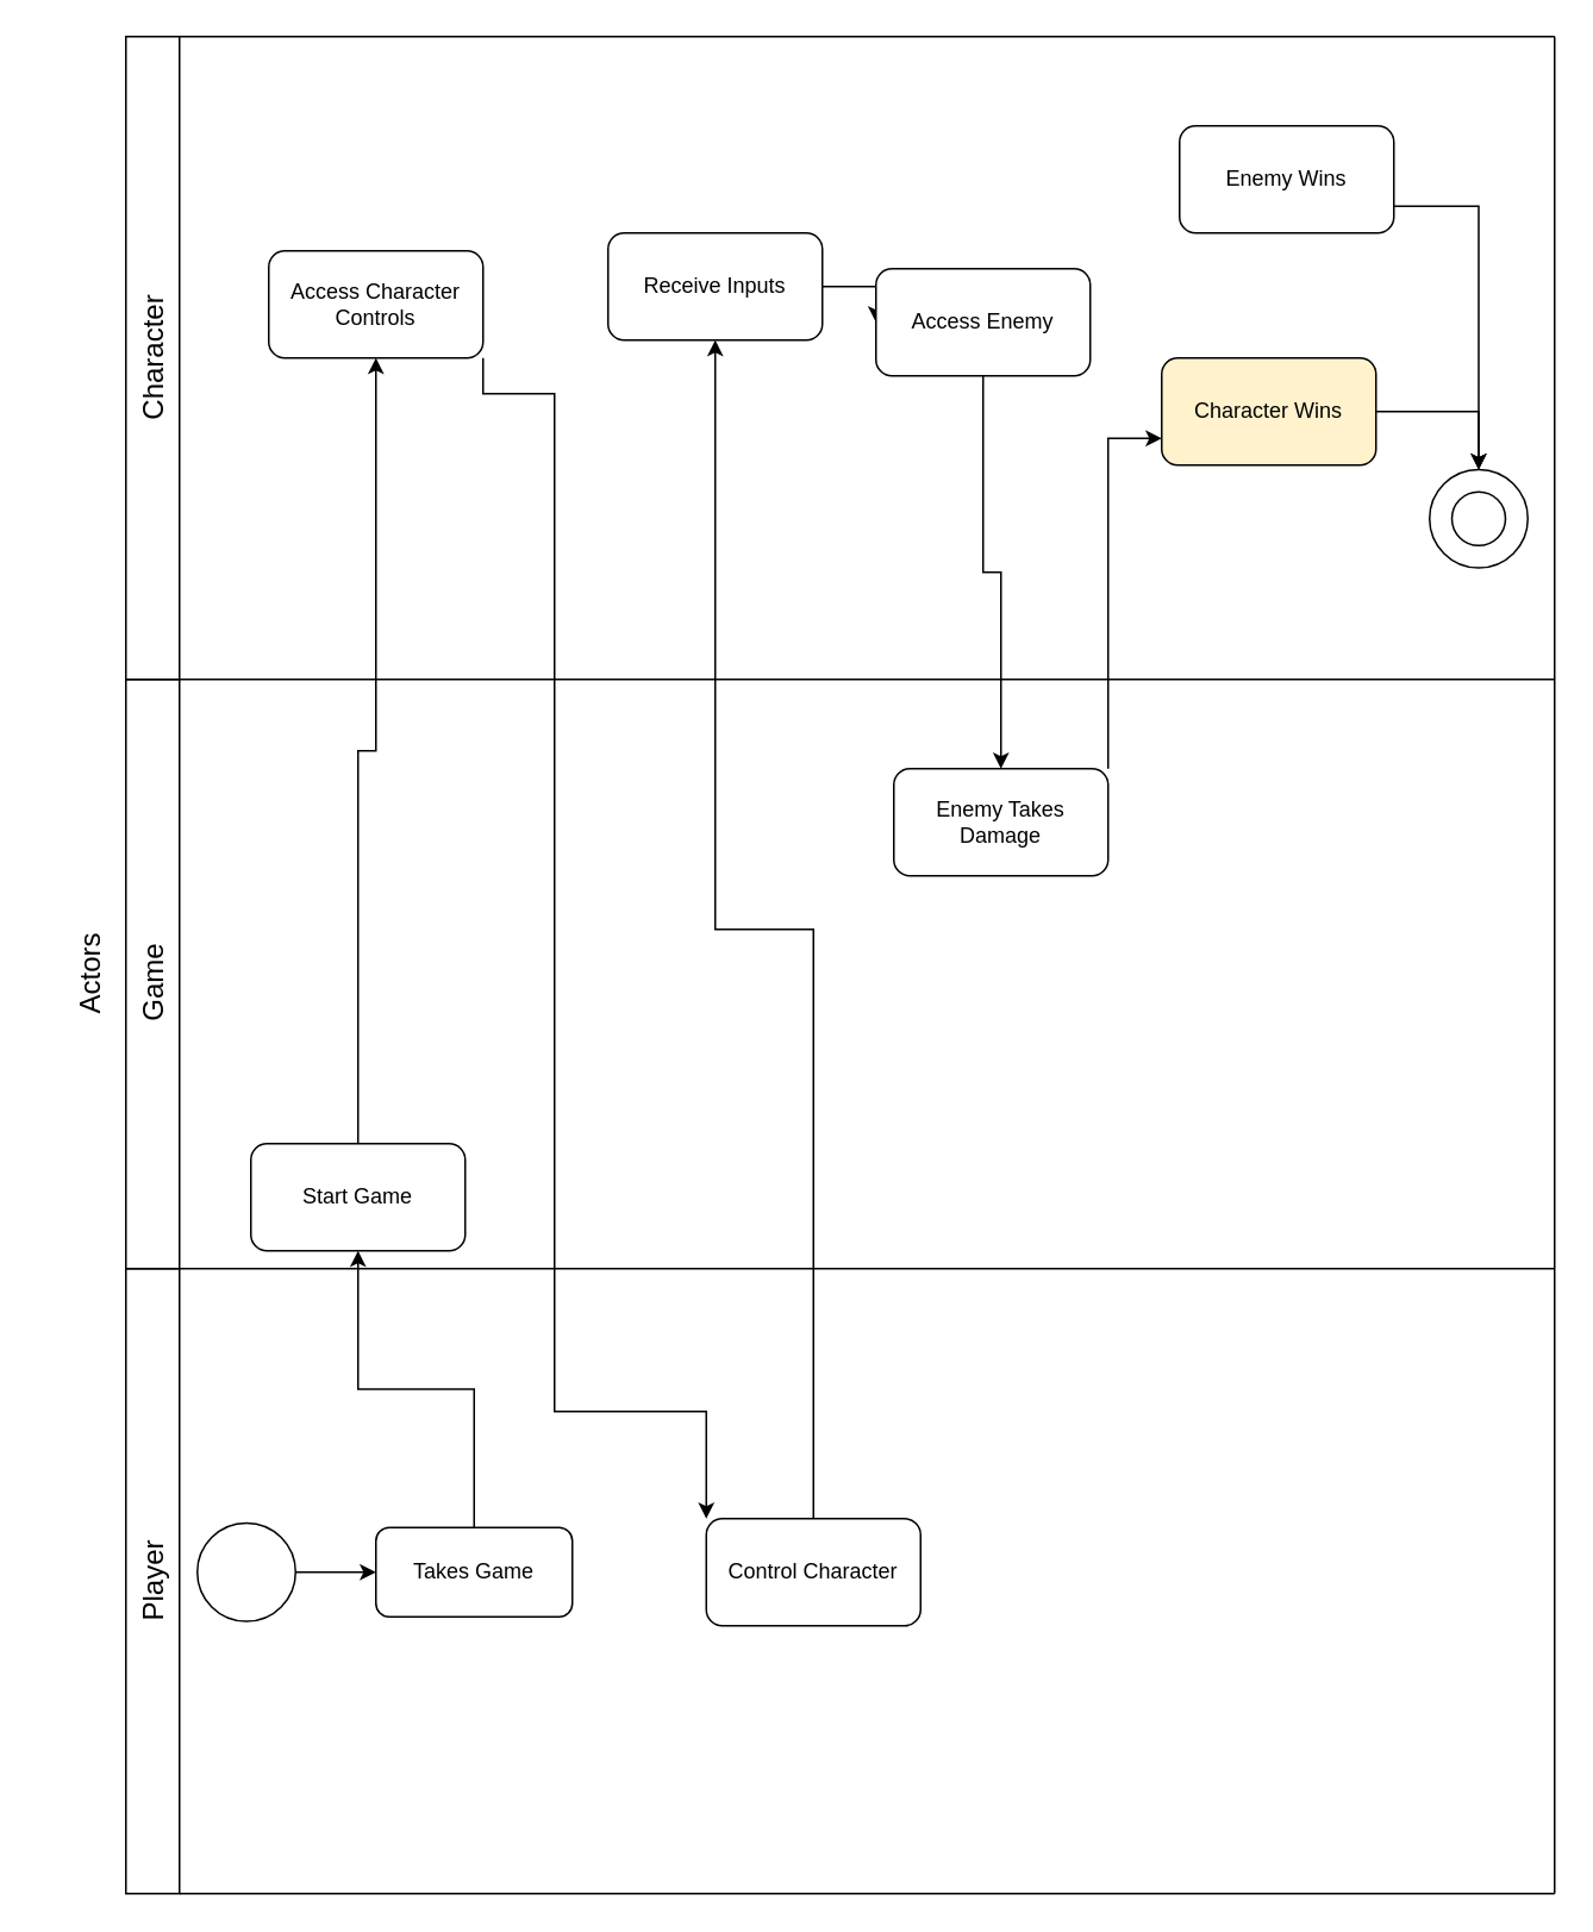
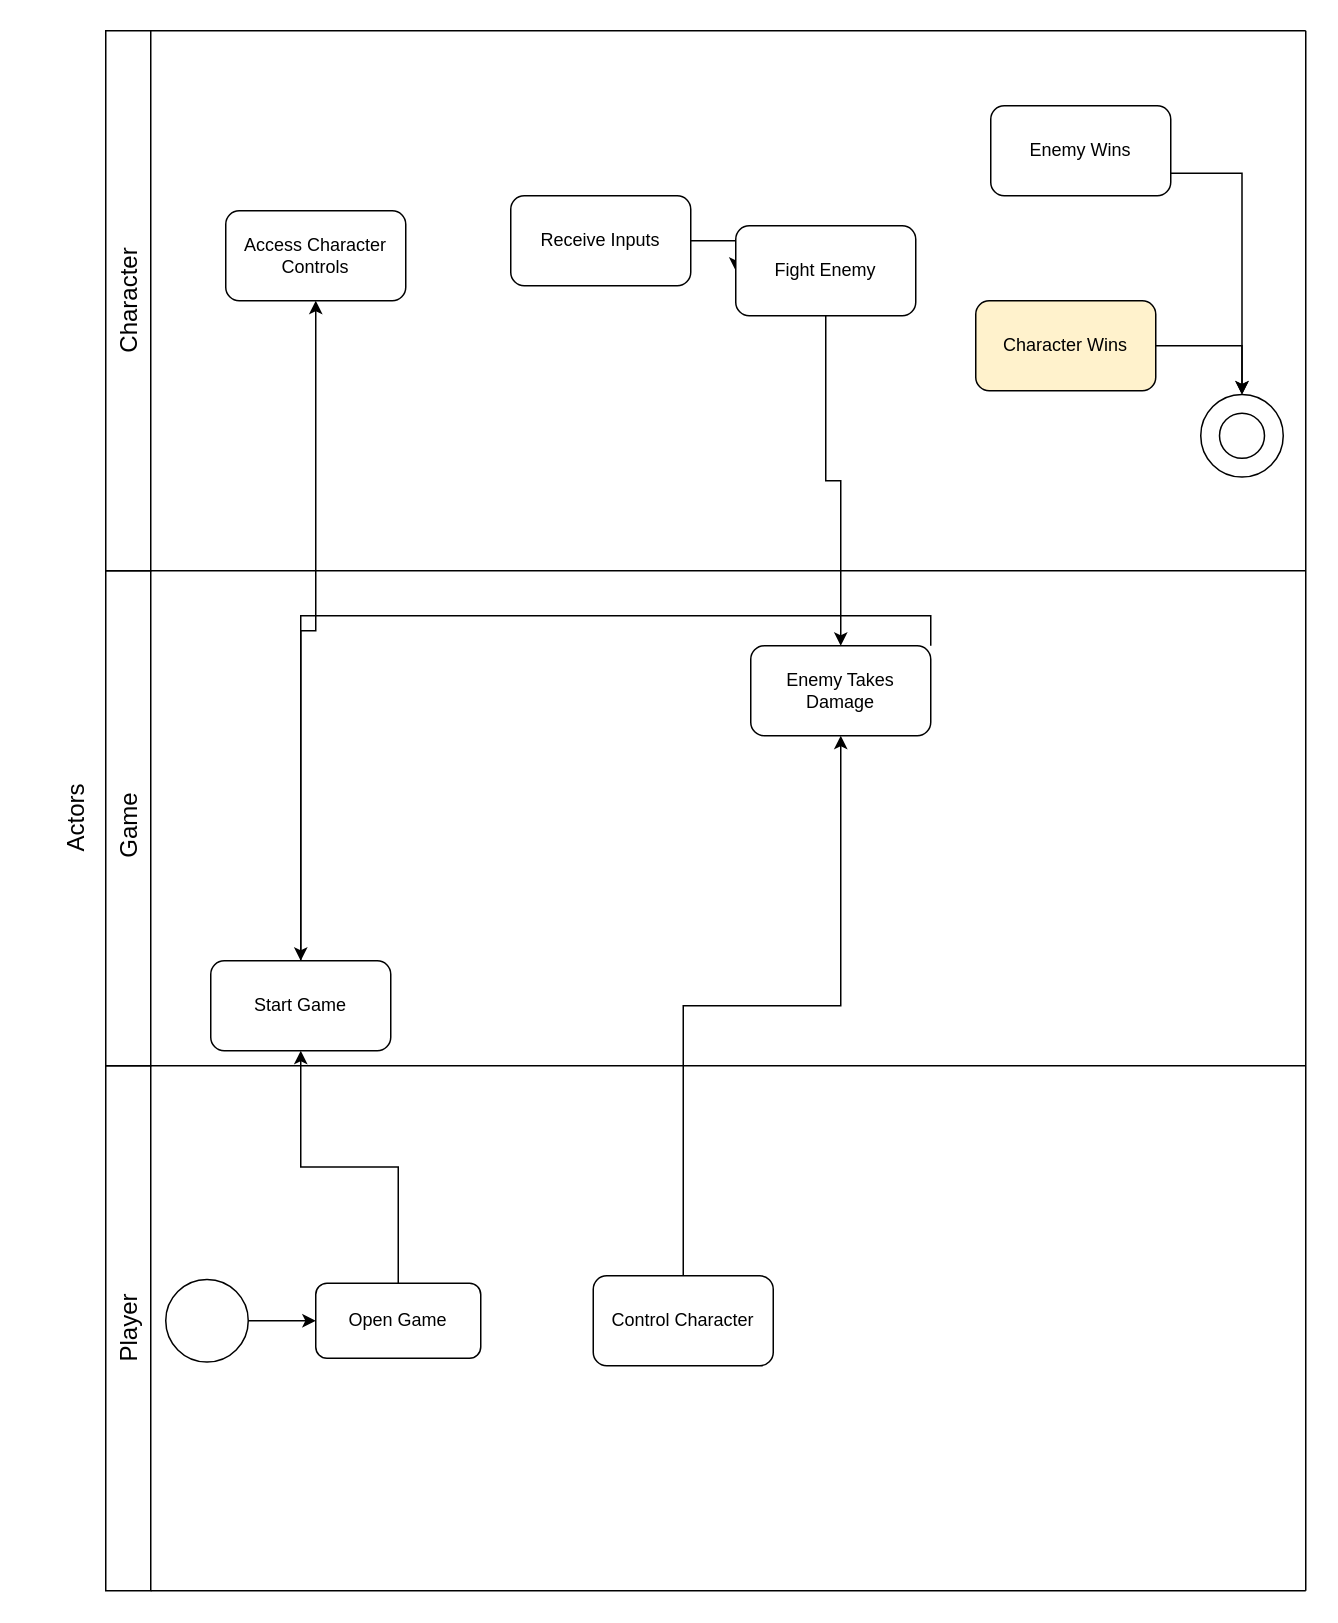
- <mxCell id="27" value="Access Enemy" style="rounded=1;whiteSpace=wrap;html=1;" vertex="1" parent="1"><mxGeometry x="490" y="150" width="120" height="60" as="geometry" /></mxCell>
+ <mxCell id="27" value="Fight Enemy" style="rounded=1;whiteSpace=wrap;html=1;" vertex="1" parent="1"><mxGeometry x="490" y="150" width="120" height="60" as="geometry" /></mxCell>
- <mxCell id="28" style="edgeStyle=orthogonalEdgeStyle;rounded=0;orthogonalLoop=1;jettySize=auto;html=1;exitX=1;exitY=0;exitDx=0;exitDy=0;entryX=0;entryY=0.75;entryDx=0;entryDy=0;" edge="1" parent="1" source="29" target="31"><mxGeometry relative="1" as="geometry" /></mxCell>
+ <mxCell id="28" style="edgeStyle=orthogonalEdgeStyle;rounded=0;orthogonalLoop=1;jettySize=auto;html=1;exitX=1;exitY=0;exitDx=0;exitDy=0;" edge="1" parent="1" source="29" target="23"><mxGeometry relative="1" as="geometry" /></mxCell>
- <mxCell id="18" style="edgeStyle=orthogonalEdgeStyle;rounded=0;orthogonalLoop=1;jettySize=auto;html=1;exitX=0.5;exitY=0;exitDx=0;exitDy=0;entryX=0.5;entryY=1;entryDx=0;entryDy=0;" edge="1" parent="1" source="19" target="21"><mxGeometry relative="1" as="geometry" /></mxCell>
+ <mxCell id="18" style="edgeStyle=orthogonalEdgeStyle;rounded=0;orthogonalLoop=1;jettySize=auto;html=1;exitX=0.5;exitY=0;exitDx=0;exitDy=0;" edge="1" parent="1" source="19" target="29"><mxGeometry relative="1" as="geometry" /></mxCell>
- <mxCell id="24" style="edgeStyle=orthogonalEdgeStyle;rounded=0;orthogonalLoop=1;jettySize=auto;html=1;exitX=1;exitY=1;exitDx=0;exitDy=0;entryX=0;entryY=0;entryDx=0;entryDy=0;" edge="1" parent="1" source="25" target="19"><mxGeometry relative="1" as="geometry"><Array as="points"><mxPoint x="310" y="220" /><mxPoint x="310" y="790" /><mxPoint x="395" y="790" /></Array></mxGeometry></mxCell>
- <mxCell id="17" value="Takes Game" style="rounded=1;whiteSpace=wrap;html=1;" vertex="1" parent="1"><mxGeometry x="210" y="855" width="110" height="50" as="geometry" /></mxCell>
+ <mxCell id="17" value="Open Game" style="rounded=1;whiteSpace=wrap;html=1;" vertex="1" parent="1"><mxGeometry x="210" y="855" width="110" height="50" as="geometry" /></mxCell>
